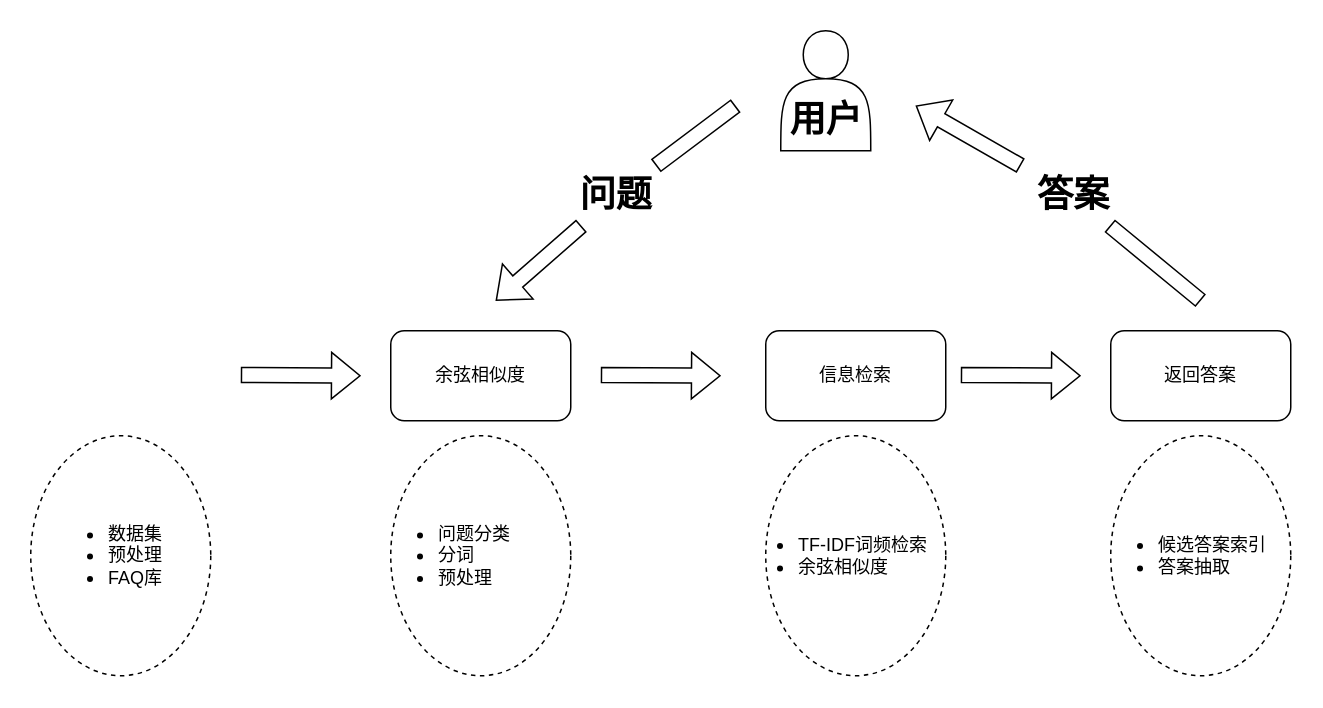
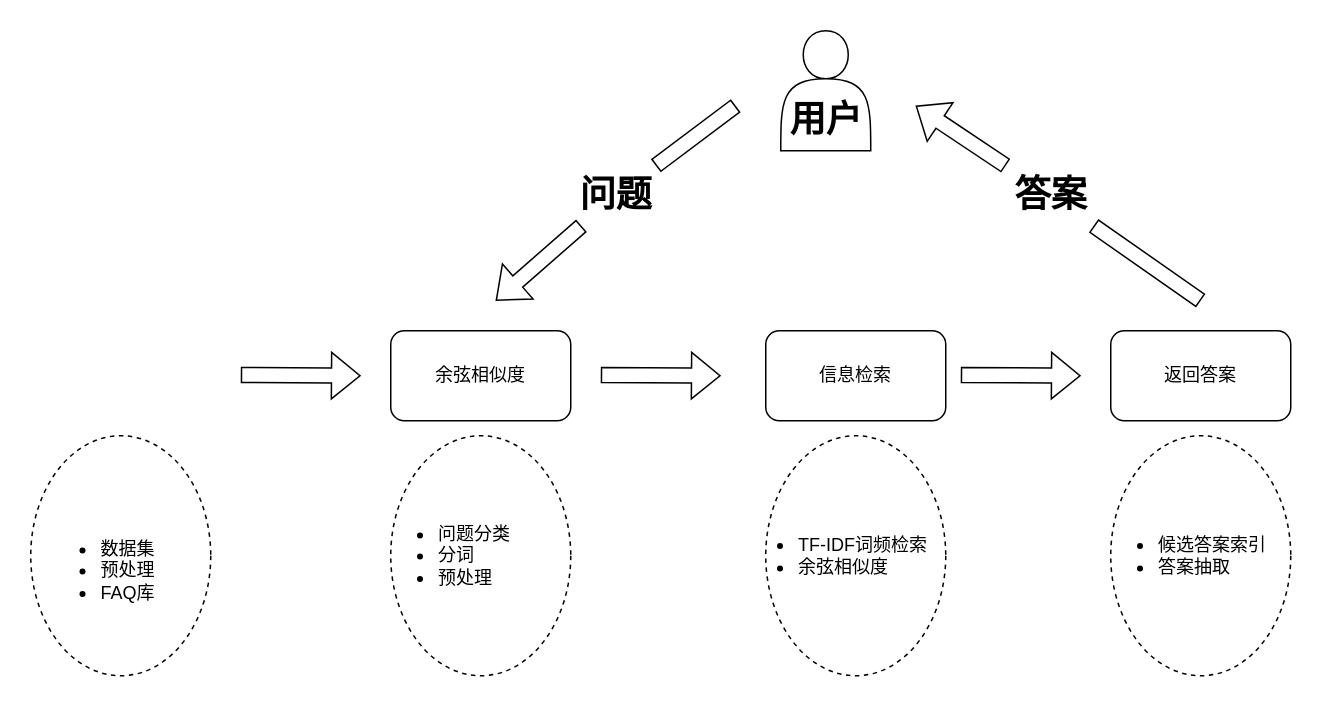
- <mxCell id="23" value="答案" style="text;strokeColor=none;fillColor=none;html=1;fontSize=24;fontStyle=1;verticalAlign=middle;align=center;" parent="1" vertex="1"><mxGeometry x="665" y="110" width="100" height="40" as="geometry" /></mxCell>
+ <mxCell id="23" value="答案" style="text;strokeColor=none;fillColor=none;html=1;fontSize=24;fontStyle=1;verticalAlign=middle;align=center;" parent="1" vertex="1"><mxGeometry x="650" y="110" width="100" height="40" as="geometry" /></mxCell>
- <mxCell id="10" value="&lt;ul&gt;&lt;li&gt;数据集&lt;/li&gt;&lt;li&gt;预处理&lt;/li&gt;&lt;li&gt;FAQ库&lt;/li&gt;&lt;/ul&gt;" style="text;strokeColor=none;fillColor=none;html=1;whiteSpace=wrap;verticalAlign=middle;overflow=hidden;" parent="1" vertex="1"><mxGeometry x="30" y="330" width="100" height="80" as="geometry" /></mxCell>
+ <mxCell id="10" value="&lt;ul&gt;&lt;li&gt;数据集&lt;/li&gt;&lt;li&gt;预处理&lt;/li&gt;&lt;li&gt;FAQ库&lt;/li&gt;&lt;/ul&gt;" style="text;strokeColor=none;fillColor=none;html=1;whiteSpace=wrap;verticalAlign=middle;overflow=hidden;" parent="1" vertex="1"><mxGeometry x="25" y="340" width="100" height="80" as="geometry" /></mxCell>
